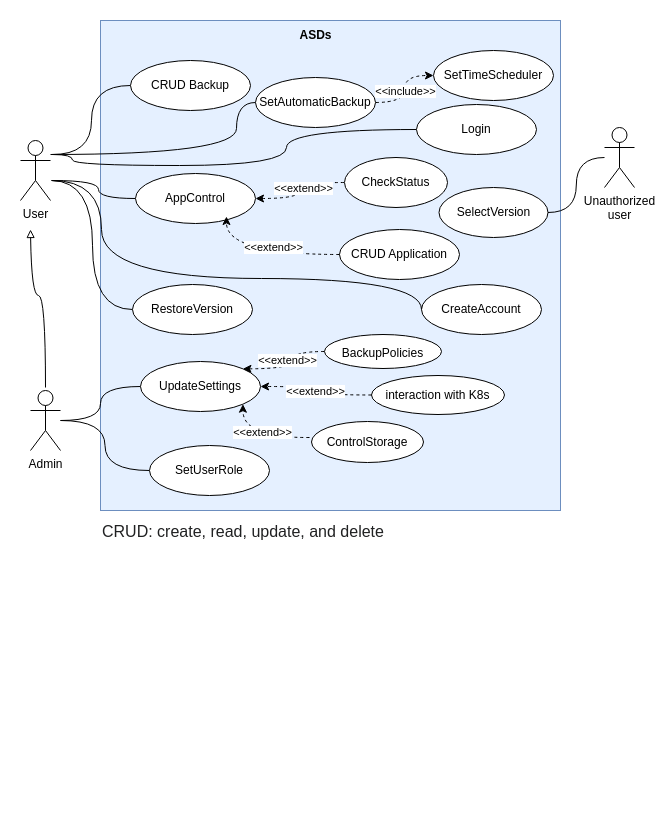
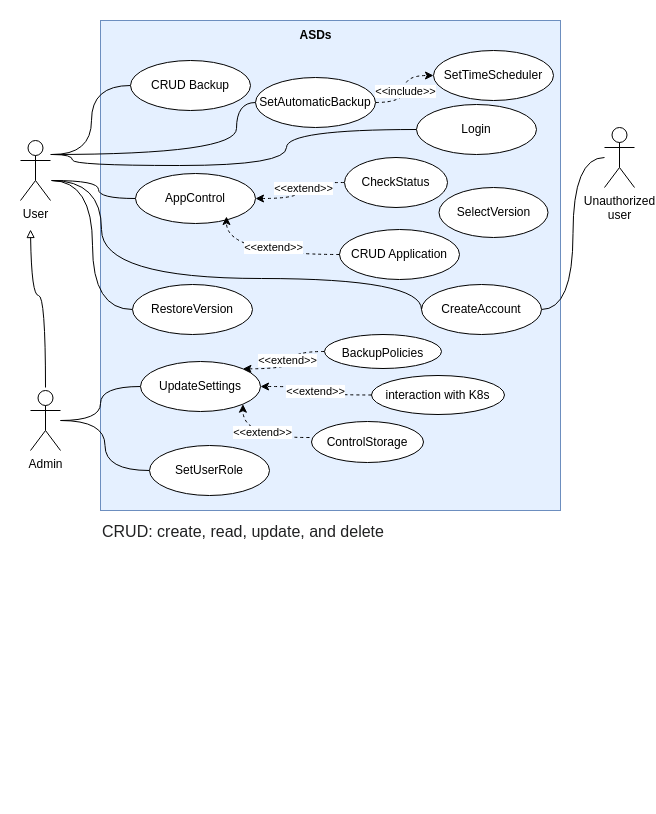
- <mxCell id="28" style="edgeStyle=orthogonalEdgeStyle;rounded=0;orthogonalLoop=1;jettySize=auto;html=1;endArrow=none;endFill=0;curved=1;" parent="1" source="29" target="24" edge="1"><mxGeometry relative="1" as="geometry" /></mxCell>
+ <mxCell id="28" style="edgeStyle=orthogonalEdgeStyle;rounded=0;orthogonalLoop=1;jettySize=auto;html=1;entryX=1;entryY=0.5;entryDx=0;entryDy=0;endArrow=none;endFill=0;curved=1;" parent="1" source="29" target="31" edge="1"><mxGeometry relative="1" as="geometry" /></mxCell>
